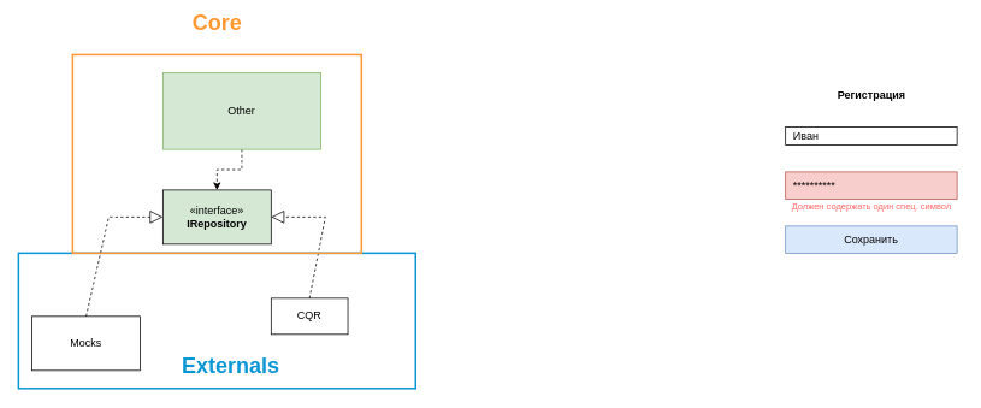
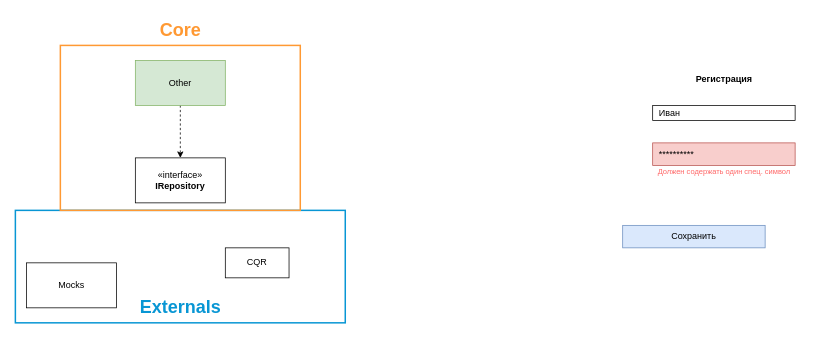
- <mxCell id="10" value="Core" style="text;strokeColor=none;fillColor=none;html=1;fontSize=24;fontStyle=1;verticalAlign=middle;align=center;fontColor=#ff9933;labelBorderColor=none;labelBackgroundColor=default;" parent="1" vertex="1"><mxGeometry x="190" y="5" width="100" height="40" as="geometry" /></mxCell>
+ <mxCell id="10" value="Core" style="text;strokeColor=none;fillColor=none;html=1;fontSize=24;fontStyle=1;verticalAlign=middle;align=center;fontColor=#ff9933;labelBorderColor=none;labelBackgroundColor=default;" parent="1" vertex="1"><mxGeometry x="190" y="20" width="100" height="40" as="geometry" /></mxCell>
- <mxCell id="4" value="Other" style="rounded=0;whiteSpace=wrap;html=1;fillColor=#d5e8d4;strokeColor=#82b366;" parent="1" vertex="1"><mxGeometry x="180" y="80" width="175" height="85" as="geometry" /></mxCell>
+ <mxCell id="4" value="Other" style="rounded=0;whiteSpace=wrap;html=1;fillColor=#d5e8d4;strokeColor=#82b366;" parent="1" vertex="1"><mxGeometry x="180" y="80" width="120" height="60" as="geometry" /></mxCell>
- <mxCell id="6" value="«interface»&lt;br&gt;&lt;b&gt;IRepository&lt;/b&gt;" style="html=1;whiteSpace=wrap;fillColor=#d5e8d4;" parent="1" vertex="1"><mxGeometry x="180" y="210" width="120" height="60" as="geometry" /></mxCell>
+ <mxCell id="6" value="«interface»&lt;br&gt;&lt;b&gt;IRepository&lt;/b&gt;" style="html=1;whiteSpace=wrap;" parent="1" vertex="1"><mxGeometry x="180" y="210" width="120" height="60" as="geometry" /></mxCell>
- <mxCell id="7" value="" style="endArrow=block;dashed=1;endFill=0;endSize=12;html=1;rounded=0;exitX=0.5;exitY=0;exitDx=0;exitDy=0;entryX=1;entryY=0.5;entryDx=0;entryDy=0;" parent="1" source="5" target="6" edge="1"><mxGeometry width="160" relative="1" as="geometry"><mxPoint x="210" y="250" as="sourcePoint" /><mxPoint x="370" y="250" as="targetPoint" /><Array as="points"><mxPoint x="360" y="240" /></Array></mxGeometry></mxCell>
- <mxCell id="15" value="Сохранить" style="rounded=0;whiteSpace=wrap;html=1;align=center;fillColor=#dae8fc;strokeColor=#6c8ebf;" parent="1" vertex="1"><mxGeometry x="870" y="250" width="190" height="30" as="geometry" /></mxCell>
+ <mxCell id="15" value="Сохранить" style="rounded=0;whiteSpace=wrap;html=1;align=center;fillColor=#dae8fc;strokeColor=#6c8ebf;" parent="1" vertex="1"><mxGeometry x="830" y="300" width="190" height="30" as="geometry" /></mxCell>
- <mxCell id="9" value="" style="endArrow=block;dashed=1;endFill=0;endSize=12;html=1;rounded=0;exitX=0.5;exitY=0;exitDx=0;exitDy=0;entryX=0;entryY=0.5;entryDx=0;entryDy=0;" parent="1" source="8" target="6" edge="1"><mxGeometry width="160" relative="1" as="geometry"><mxPoint x="410" y="340" as="sourcePoint" /><mxPoint x="310" y="250" as="targetPoint" /><Array as="points"><mxPoint x="120" y="240" /></Array></mxGeometry></mxCell>
- <mxCell id="12" value="Externals" style="text;strokeColor=none;fillColor=none;html=1;fontSize=24;fontStyle=1;verticalAlign=middle;align=center;fontColor=#0896d4;labelBorderColor=none;" parent="1" vertex="1"><mxGeometry x="195" y="385" width="120" height="40" as="geometry" /></mxCell>
+ <mxCell id="12" value="Externals" style="text;strokeColor=none;fillColor=none;html=1;fontSize=24;fontStyle=1;verticalAlign=middle;align=center;fontColor=#0896d4;labelBorderColor=none;" parent="1" vertex="1"><mxGeometry x="180" y="390" width="120" height="40" as="geometry" /></mxCell>
